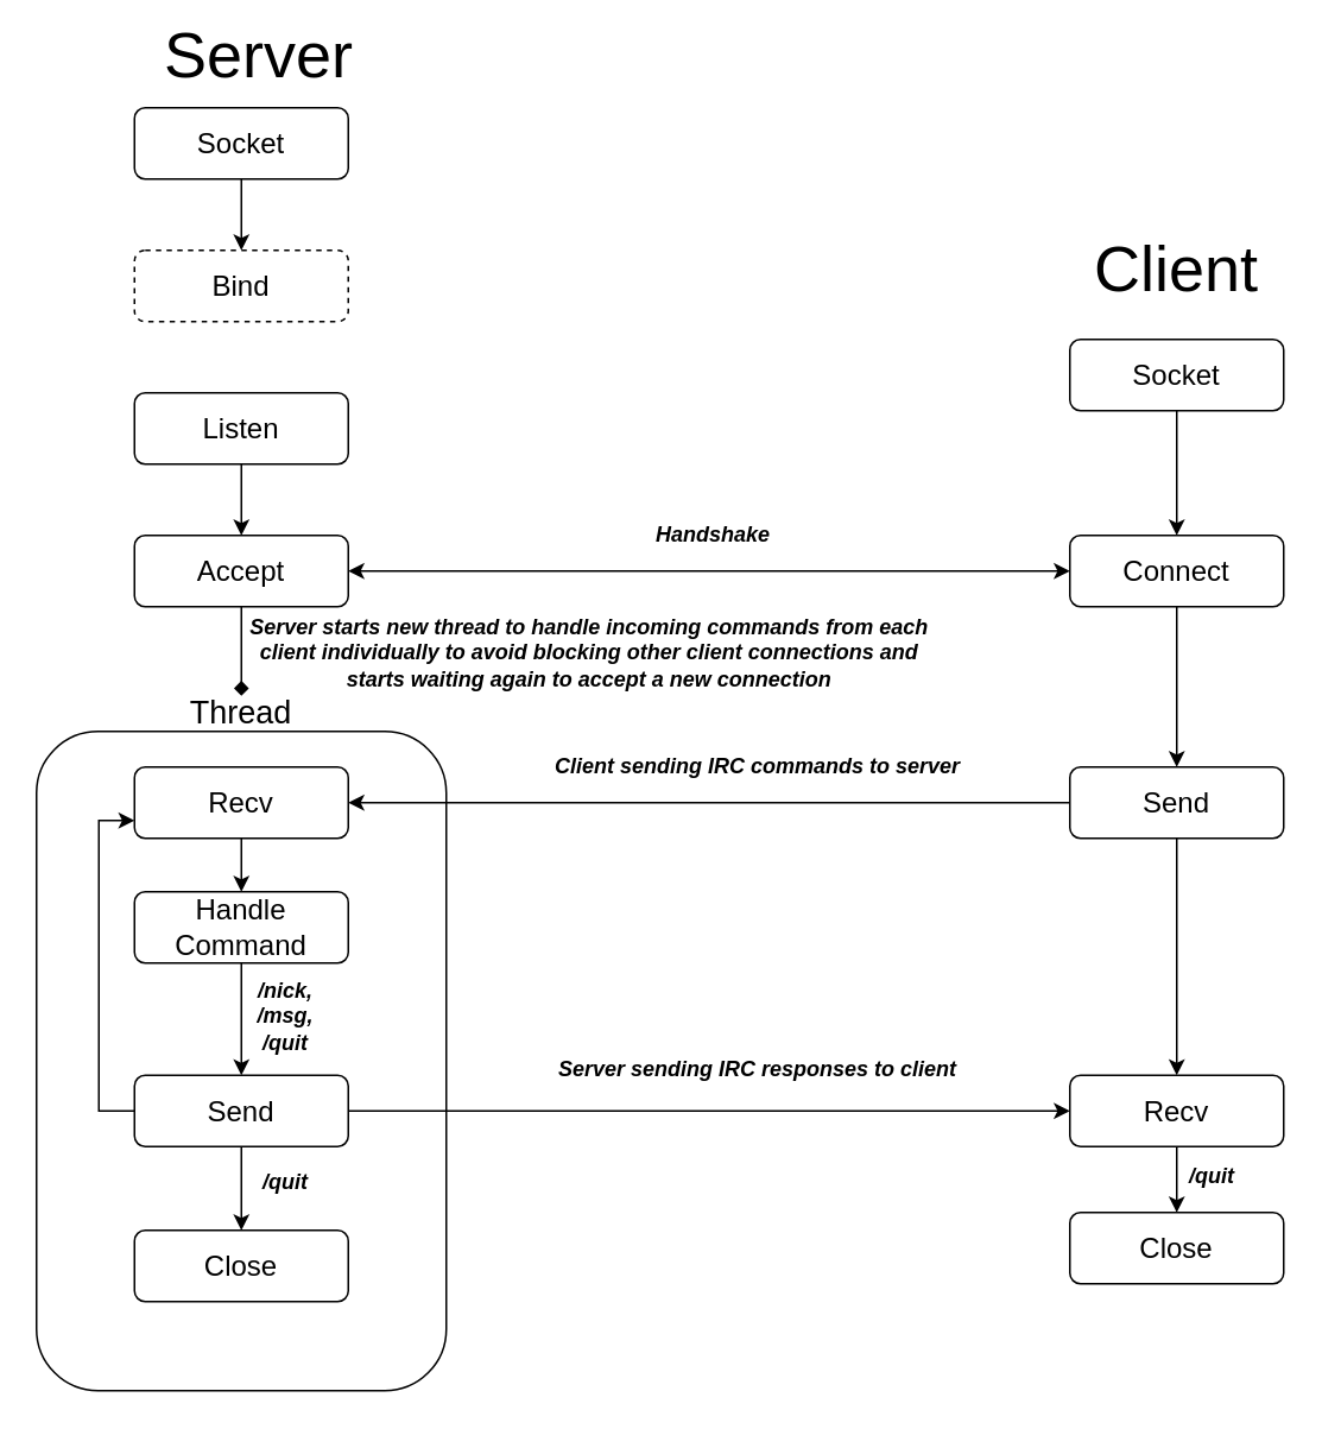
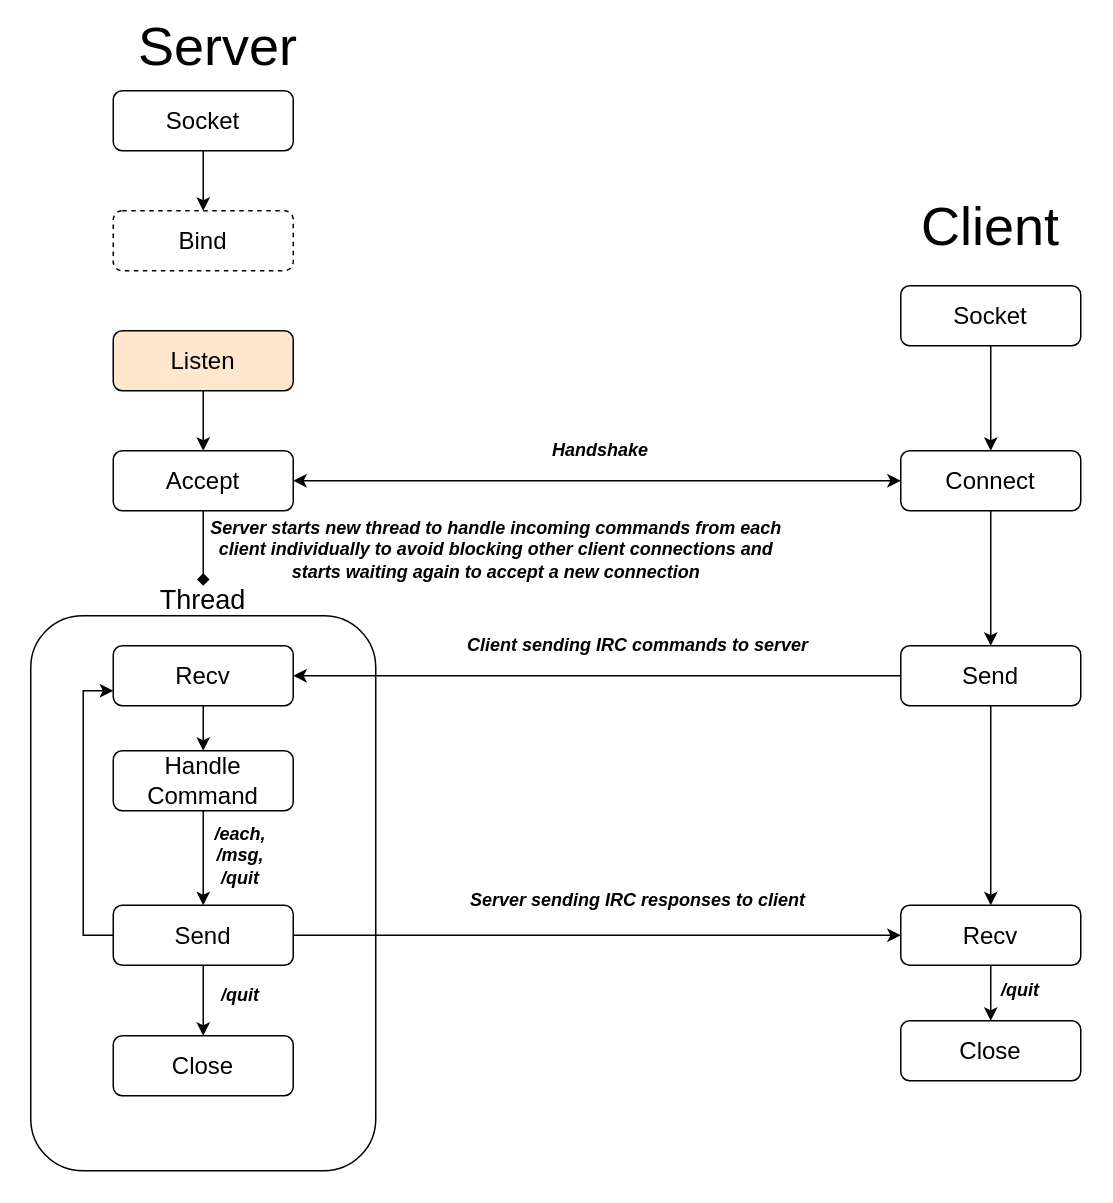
- <mxCell id="9" value="&lt;font size=&quot;3&quot;&gt;Listen&lt;/font&gt;" style="rounded=1;whiteSpace=wrap;html=1;" vertex="1" parent="1"><mxGeometry x="75" y="220" width="120" height="40" as="geometry" /></mxCell>
+ <mxCell id="9" value="&lt;font size=&quot;3&quot;&gt;Listen&lt;/font&gt;" style="rounded=1;whiteSpace=wrap;html=1;fillColor=#ffe6cc;" vertex="1" parent="1"><mxGeometry x="75" y="220" width="120" height="40" as="geometry" /></mxCell>
- <mxCell id="34" value="&lt;i&gt;&lt;b&gt;/nick, /msg,&lt;br&gt;/quit&lt;br&gt;&lt;/b&gt;&lt;/i&gt;" style="text;html=1;strokeColor=none;fillColor=none;align=center;verticalAlign=middle;whiteSpace=wrap;rounded=0;" vertex="1" parent="1"><mxGeometry x="140" y="560" width="40" height="20" as="geometry" /></mxCell>
+ <mxCell id="34" value="&lt;i&gt;&lt;b&gt;/each, /msg,&lt;br&gt;/quit&lt;br&gt;&lt;/b&gt;&lt;/i&gt;" style="text;html=1;strokeColor=none;fillColor=none;align=center;verticalAlign=middle;whiteSpace=wrap;rounded=0;" vertex="1" parent="1"><mxGeometry x="140" y="560" width="40" height="20" as="geometry" /></mxCell>
